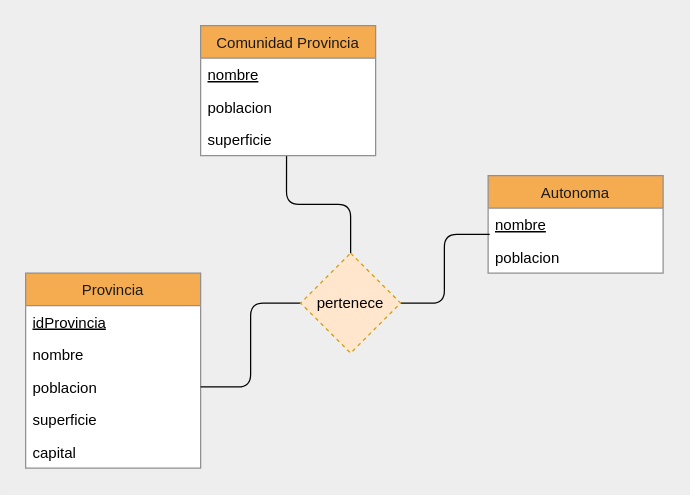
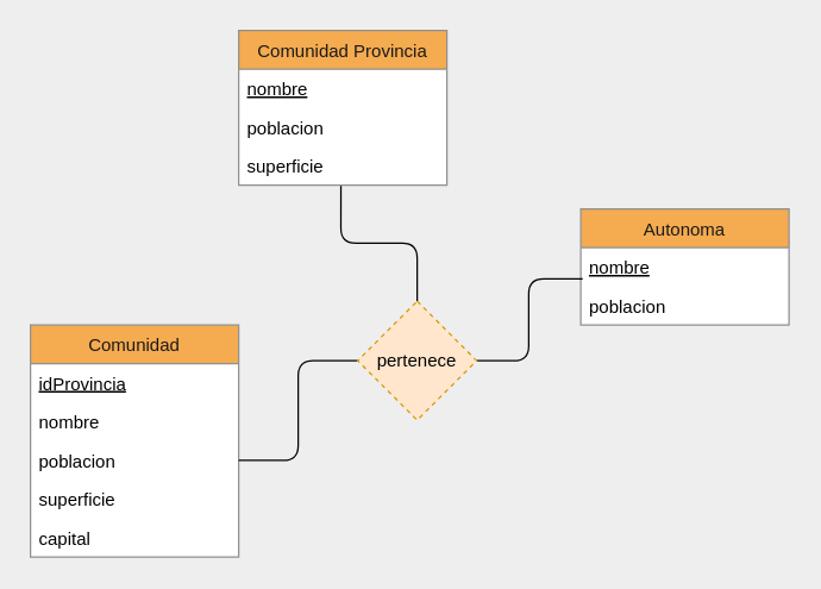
- <mxCell id="5" value="Provincia" style="swimlane;fontStyle=0;childLayout=stackLayout;horizontal=1;startSize=26;horizontalStack=0;resizeParent=1;resizeParentMax=0;resizeLast=0;collapsible=1;marginBottom=0;rounded=0;sketch=0;fontColor=#1A1A1A;strokeColor=#909090;fillColor=#F5AB50;swimlaneFillColor=#ffffff;" vertex="1" parent="1"><mxGeometry x="20" y="218" width="140" height="156" as="geometry" /></mxCell>
+ <mxCell id="5" value="Comunidad" style="swimlane;fontStyle=0;childLayout=stackLayout;horizontal=1;startSize=26;horizontalStack=0;resizeParent=1;resizeParentMax=0;resizeLast=0;collapsible=1;marginBottom=0;rounded=0;sketch=0;fontColor=#1A1A1A;strokeColor=#909090;fillColor=#F5AB50;swimlaneFillColor=#ffffff;" vertex="1" parent="1"><mxGeometry x="20" y="218" width="140" height="156" as="geometry" /></mxCell>
